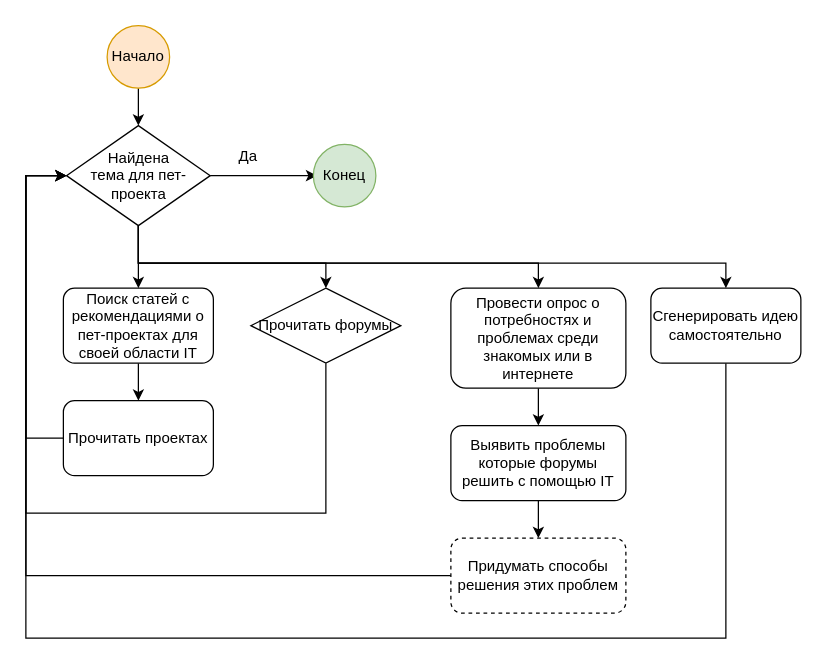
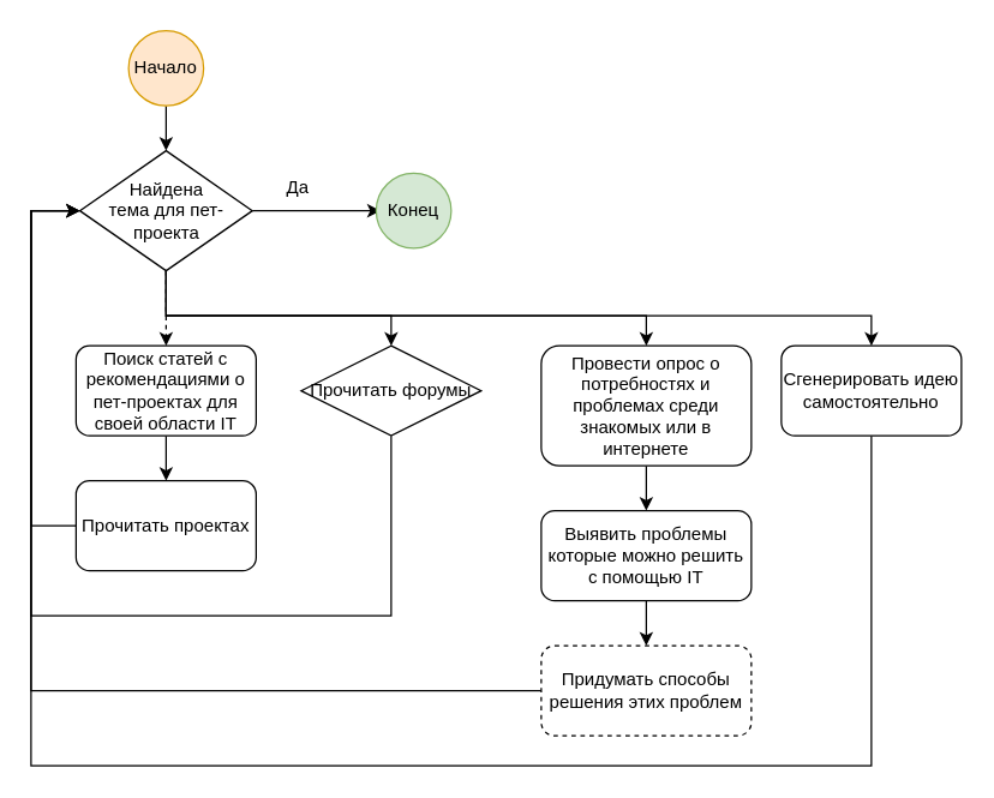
- <mxCell id="8" style="edgeStyle=orthogonalEdgeStyle;rounded=0;orthogonalLoop=1;jettySize=auto;html=1;entryX=0.5;entryY=0;entryDx=0;entryDy=0;exitX=0.5;exitY=1;exitDx=0;exitDy=0;" edge="1" parent="1" source="13" target="7"><mxGeometry relative="1" as="geometry"><mxPoint x="110" y="200" as="sourcePoint" /><Array as="points" /></mxGeometry></mxCell>
+ <mxCell id="8" style="edgeStyle=orthogonalEdgeStyle;rounded=0;orthogonalLoop=1;jettySize=auto;html=1;entryX=0.5;entryY=0;entryDx=0;entryDy=0;exitX=0.5;exitY=1;exitDx=0;exitDy=0;dashed=1;" edge="1" parent="1" source="13" target="7"><mxGeometry relative="1" as="geometry"><mxPoint x="110" y="200" as="sourcePoint" /><Array as="points" /></mxGeometry></mxCell>
- <mxCell id="23" value="Выявить проблемы которые форумы решить с помощью IT" style="rounded=1;whiteSpace=wrap;html=1;" vertex="1" parent="1"><mxGeometry x="360" y="340" width="140" height="60" as="geometry" /></mxCell>
+ <mxCell id="23" value="Выявить проблемы которые можно решить с помощью IT" style="rounded=1;whiteSpace=wrap;html=1;" vertex="1" parent="1"><mxGeometry x="360" y="340" width="140" height="60" as="geometry" /></mxCell>
